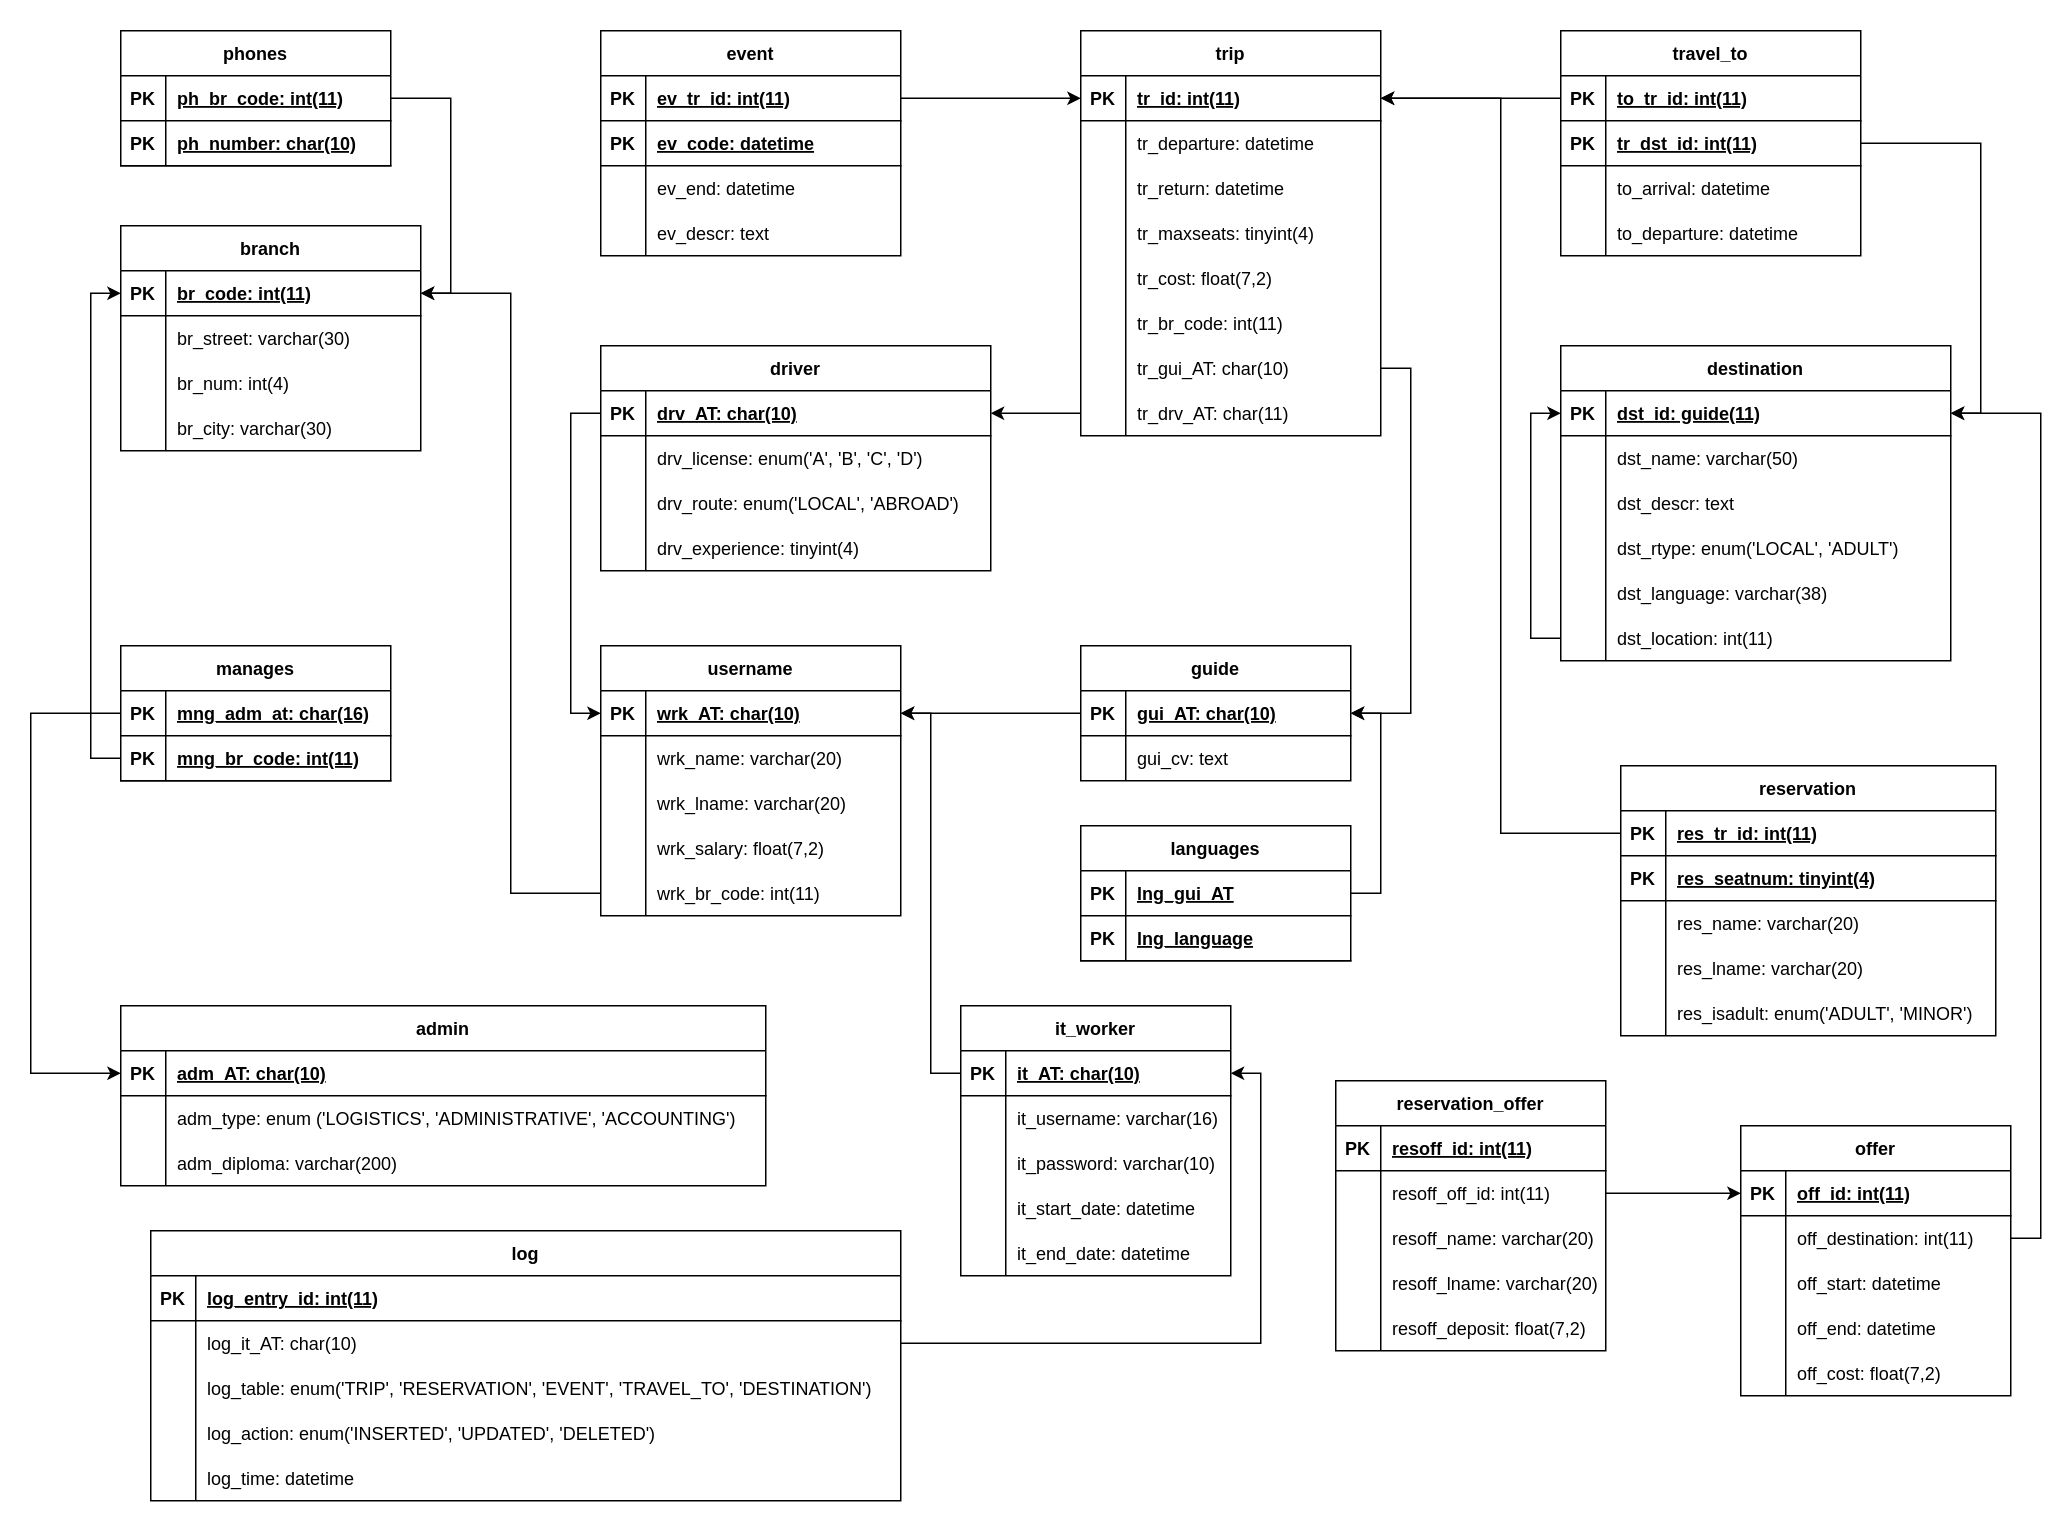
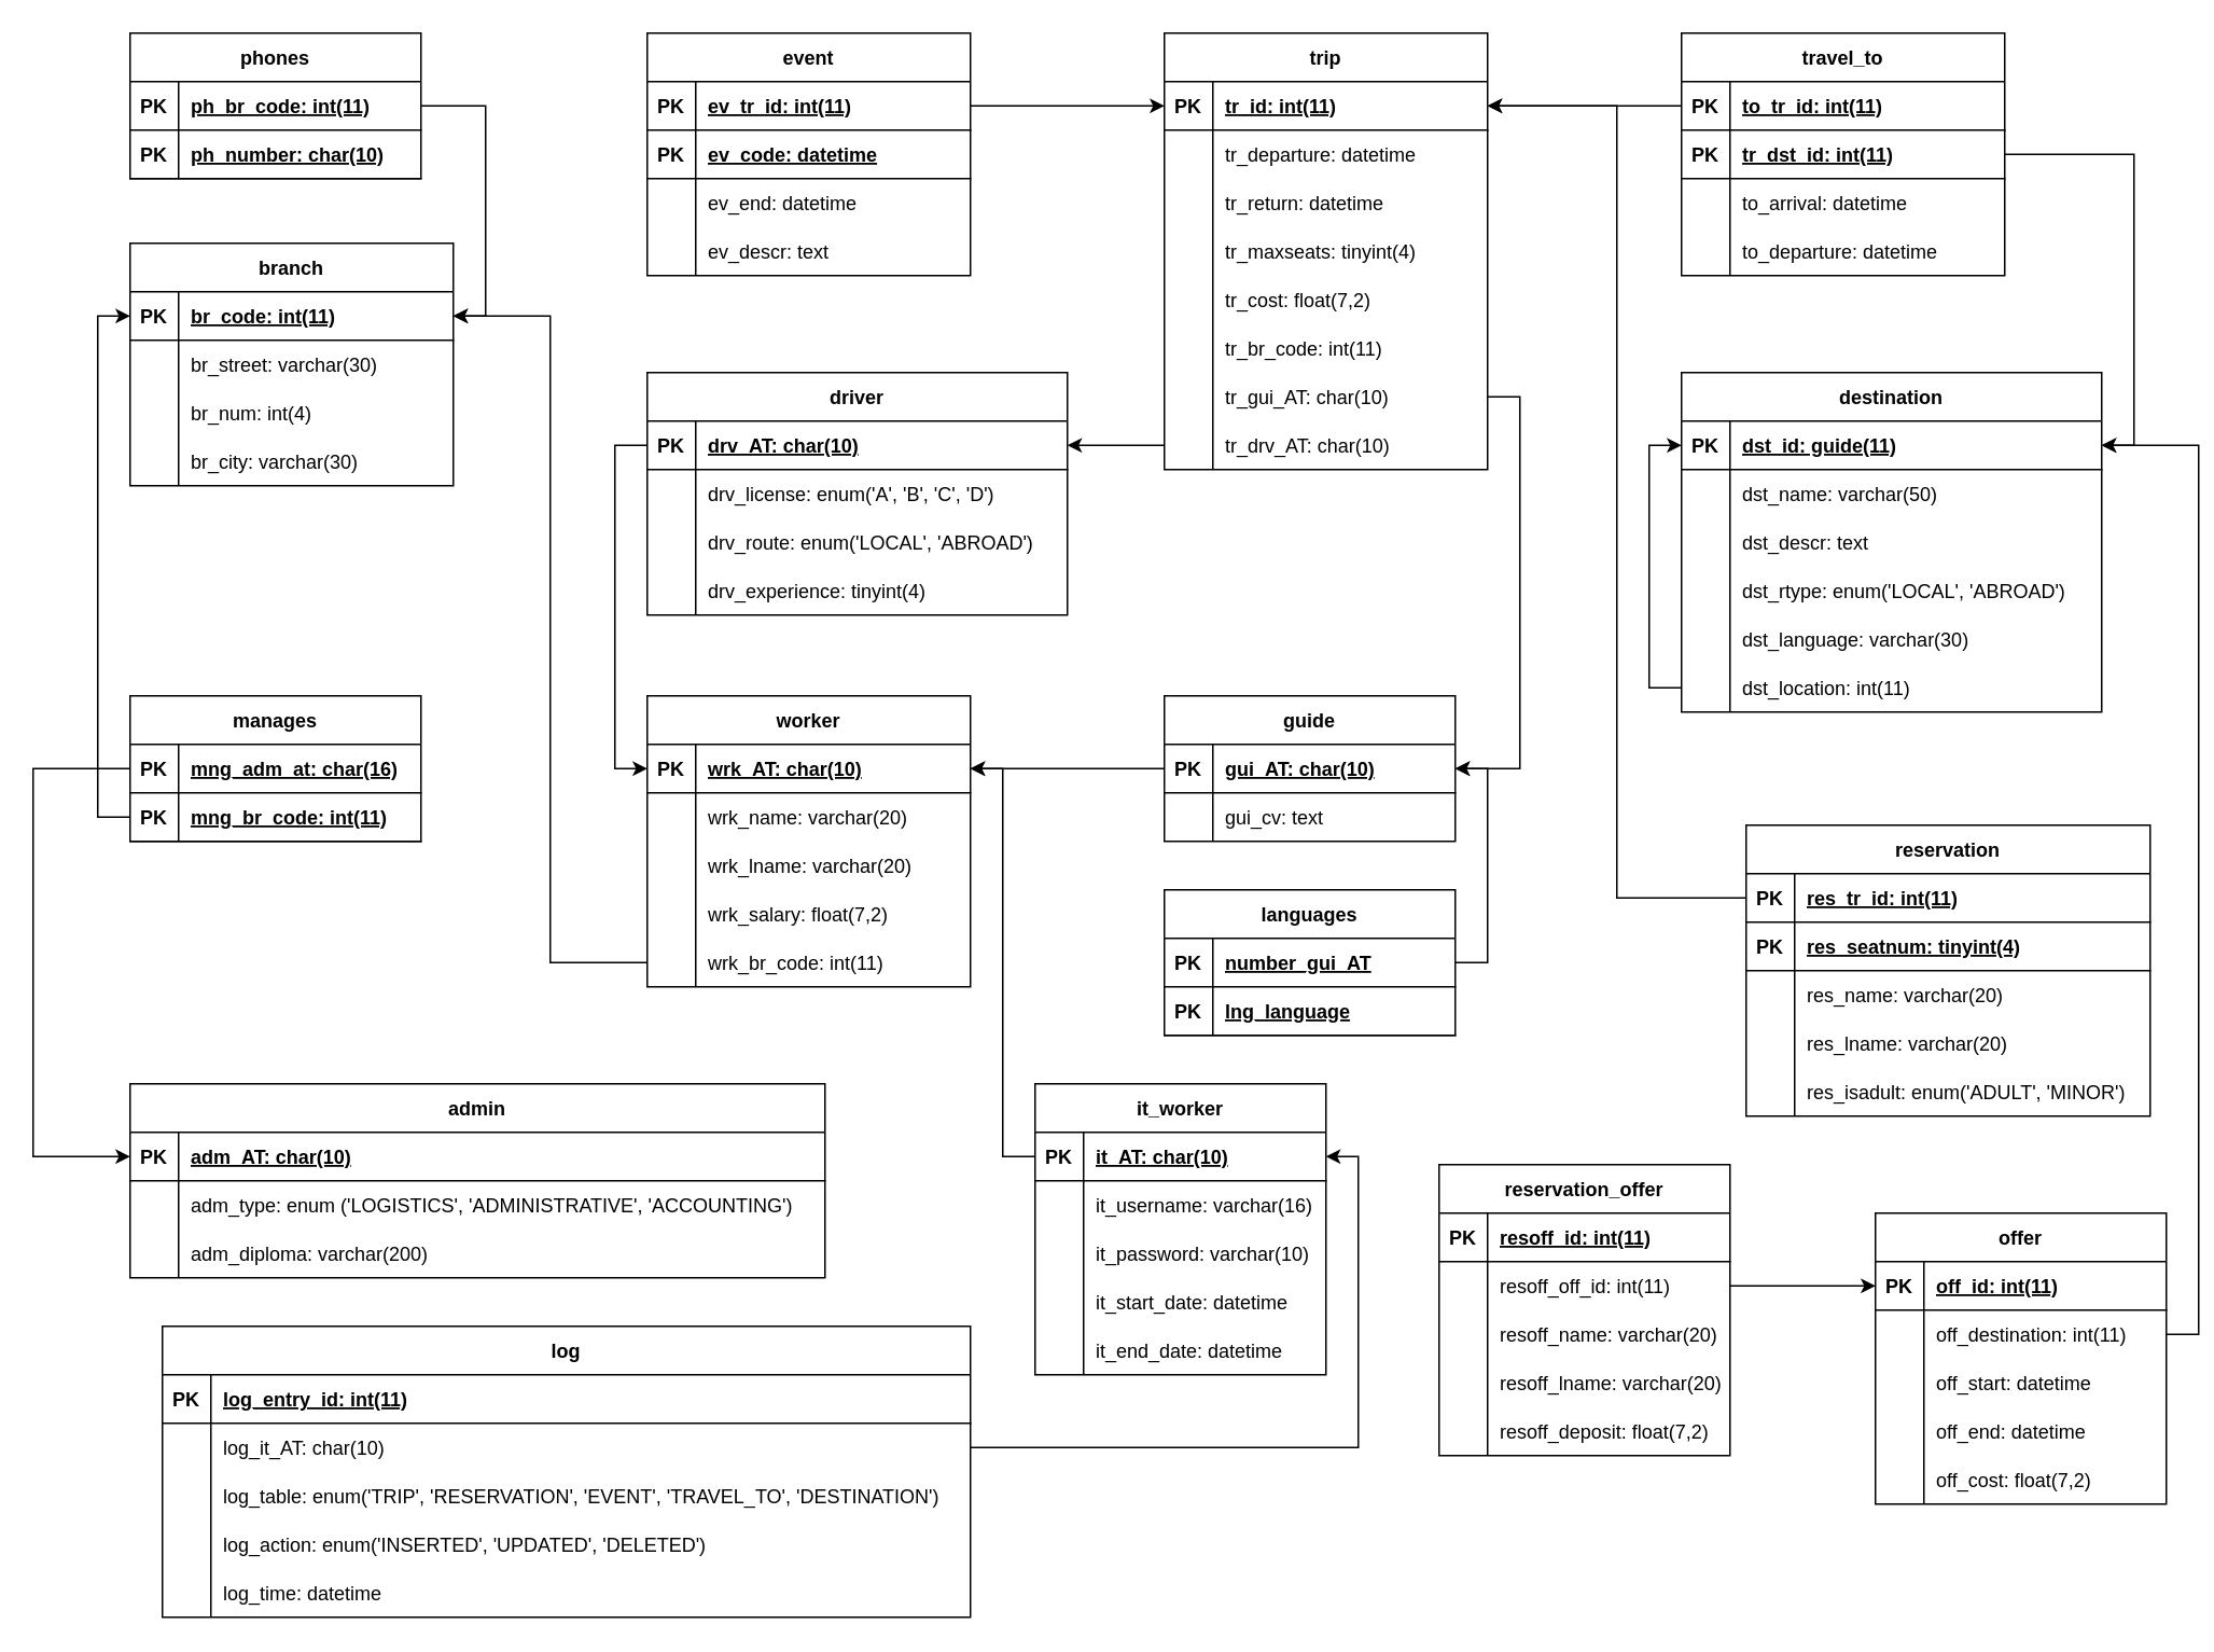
- <mxCell id="131" value="tr_drv_AT: char(11)" style="shape=partialRectangle;connectable=0;fillColor=none;top=0;left=0;bottom=0;right=0;align=left;spacingLeft=6;overflow=hidden;" parent="129" vertex="1"><mxGeometry x="30" width="170" height="30" as="geometry"><mxRectangle width="170" height="30" as="alternateBounds" /></mxGeometry></mxCell>
+ <mxCell id="131" value="tr_drv_AT: char(10)" style="shape=partialRectangle;connectable=0;fillColor=none;top=0;left=0;bottom=0;right=0;align=left;spacingLeft=6;overflow=hidden;" parent="129" vertex="1"><mxGeometry x="30" width="170" height="30" as="geometry"><mxRectangle width="170" height="30" as="alternateBounds" /></mxGeometry></mxCell>
- <mxCell id="215" value="dst_rtype: enum('LOCAL', 'ADULT')" style="shape=partialRectangle;connectable=0;fillColor=none;top=0;left=0;bottom=0;right=0;align=left;spacingLeft=6;overflow=hidden;" parent="213" vertex="1"><mxGeometry x="30" width="230" height="30" as="geometry"><mxRectangle width="230" height="30" as="alternateBounds" /></mxGeometry></mxCell>
+ <mxCell id="215" value="dst_rtype: enum('LOCAL', 'ABROAD')" style="shape=partialRectangle;connectable=0;fillColor=none;top=0;left=0;bottom=0;right=0;align=left;spacingLeft=6;overflow=hidden;" parent="213" vertex="1"><mxGeometry x="30" width="230" height="30" as="geometry"><mxRectangle width="230" height="30" as="alternateBounds" /></mxGeometry></mxCell>
- <mxCell id="218" value="dst_language: varchar(38)" style="shape=partialRectangle;connectable=0;fillColor=none;top=0;left=0;bottom=0;right=0;align=left;spacingLeft=6;overflow=hidden;" parent="216" vertex="1"><mxGeometry x="30" width="230" height="30" as="geometry"><mxRectangle width="230" height="30" as="alternateBounds" /></mxGeometry></mxCell>
+ <mxCell id="218" value="dst_language: varchar(30)" style="shape=partialRectangle;connectable=0;fillColor=none;top=0;left=0;bottom=0;right=0;align=left;spacingLeft=6;overflow=hidden;" parent="216" vertex="1"><mxGeometry x="30" width="230" height="30" as="geometry"><mxRectangle width="230" height="30" as="alternateBounds" /></mxGeometry></mxCell>
- <mxCell id="145" value="username" style="shape=table;startSize=30;container=1;collapsible=1;childLayout=tableLayout;fixedRows=1;rowLines=0;fontStyle=1;align=center;resizeLast=1;" parent="1" vertex="1"><mxGeometry x="400" y="430" width="200" height="180" as="geometry" /></mxCell>
+ <mxCell id="145" value="worker" style="shape=table;startSize=30;container=1;collapsible=1;childLayout=tableLayout;fixedRows=1;rowLines=0;fontStyle=1;align=center;resizeLast=1;" parent="1" vertex="1"><mxGeometry x="400" y="430" width="200" height="180" as="geometry" /></mxCell>
- <mxCell id="83" value="lng_gui_AT" style="shape=partialRectangle;connectable=0;fillColor=none;top=0;left=0;bottom=0;right=0;align=left;spacingLeft=6;fontStyle=5;overflow=hidden;" parent="81" vertex="1"><mxGeometry x="30" width="150" height="30" as="geometry"><mxRectangle width="150" height="30" as="alternateBounds" /></mxGeometry></mxCell>
+ <mxCell id="83" value="number_gui_AT" style="shape=partialRectangle;connectable=0;fillColor=none;top=0;left=0;bottom=0;right=0;align=left;spacingLeft=6;fontStyle=5;overflow=hidden;" parent="81" vertex="1"><mxGeometry x="30" width="150" height="30" as="geometry"><mxRectangle width="150" height="30" as="alternateBounds" /></mxGeometry></mxCell>
